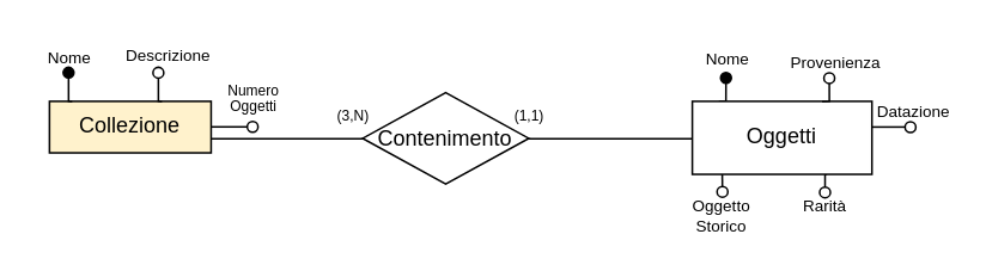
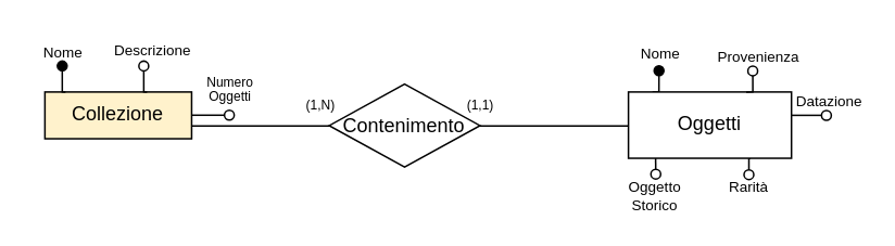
- <mxCell id="18" value="&lt;span style=&quot;font-size: 8px;&quot;&gt;(3,N)&lt;/span&gt;" style="text;html=1;align=center;verticalAlign=middle;whiteSpace=wrap;rounded=1;strokeColor=none;glass=0;" parent="1" vertex="1"><mxGeometry x="184.99" y="60" width="22.5" height="6.75" as="geometry" /></mxCell>
+ <mxCell id="18" value="&lt;span style=&quot;font-size: 8px;&quot;&gt;(1,N)&lt;/span&gt;" style="text;html=1;align=center;verticalAlign=middle;whiteSpace=wrap;rounded=1;strokeColor=none;glass=0;" parent="1" vertex="1"><mxGeometry x="184.99" y="60" width="22.5" height="6.75" as="geometry" /></mxCell>
